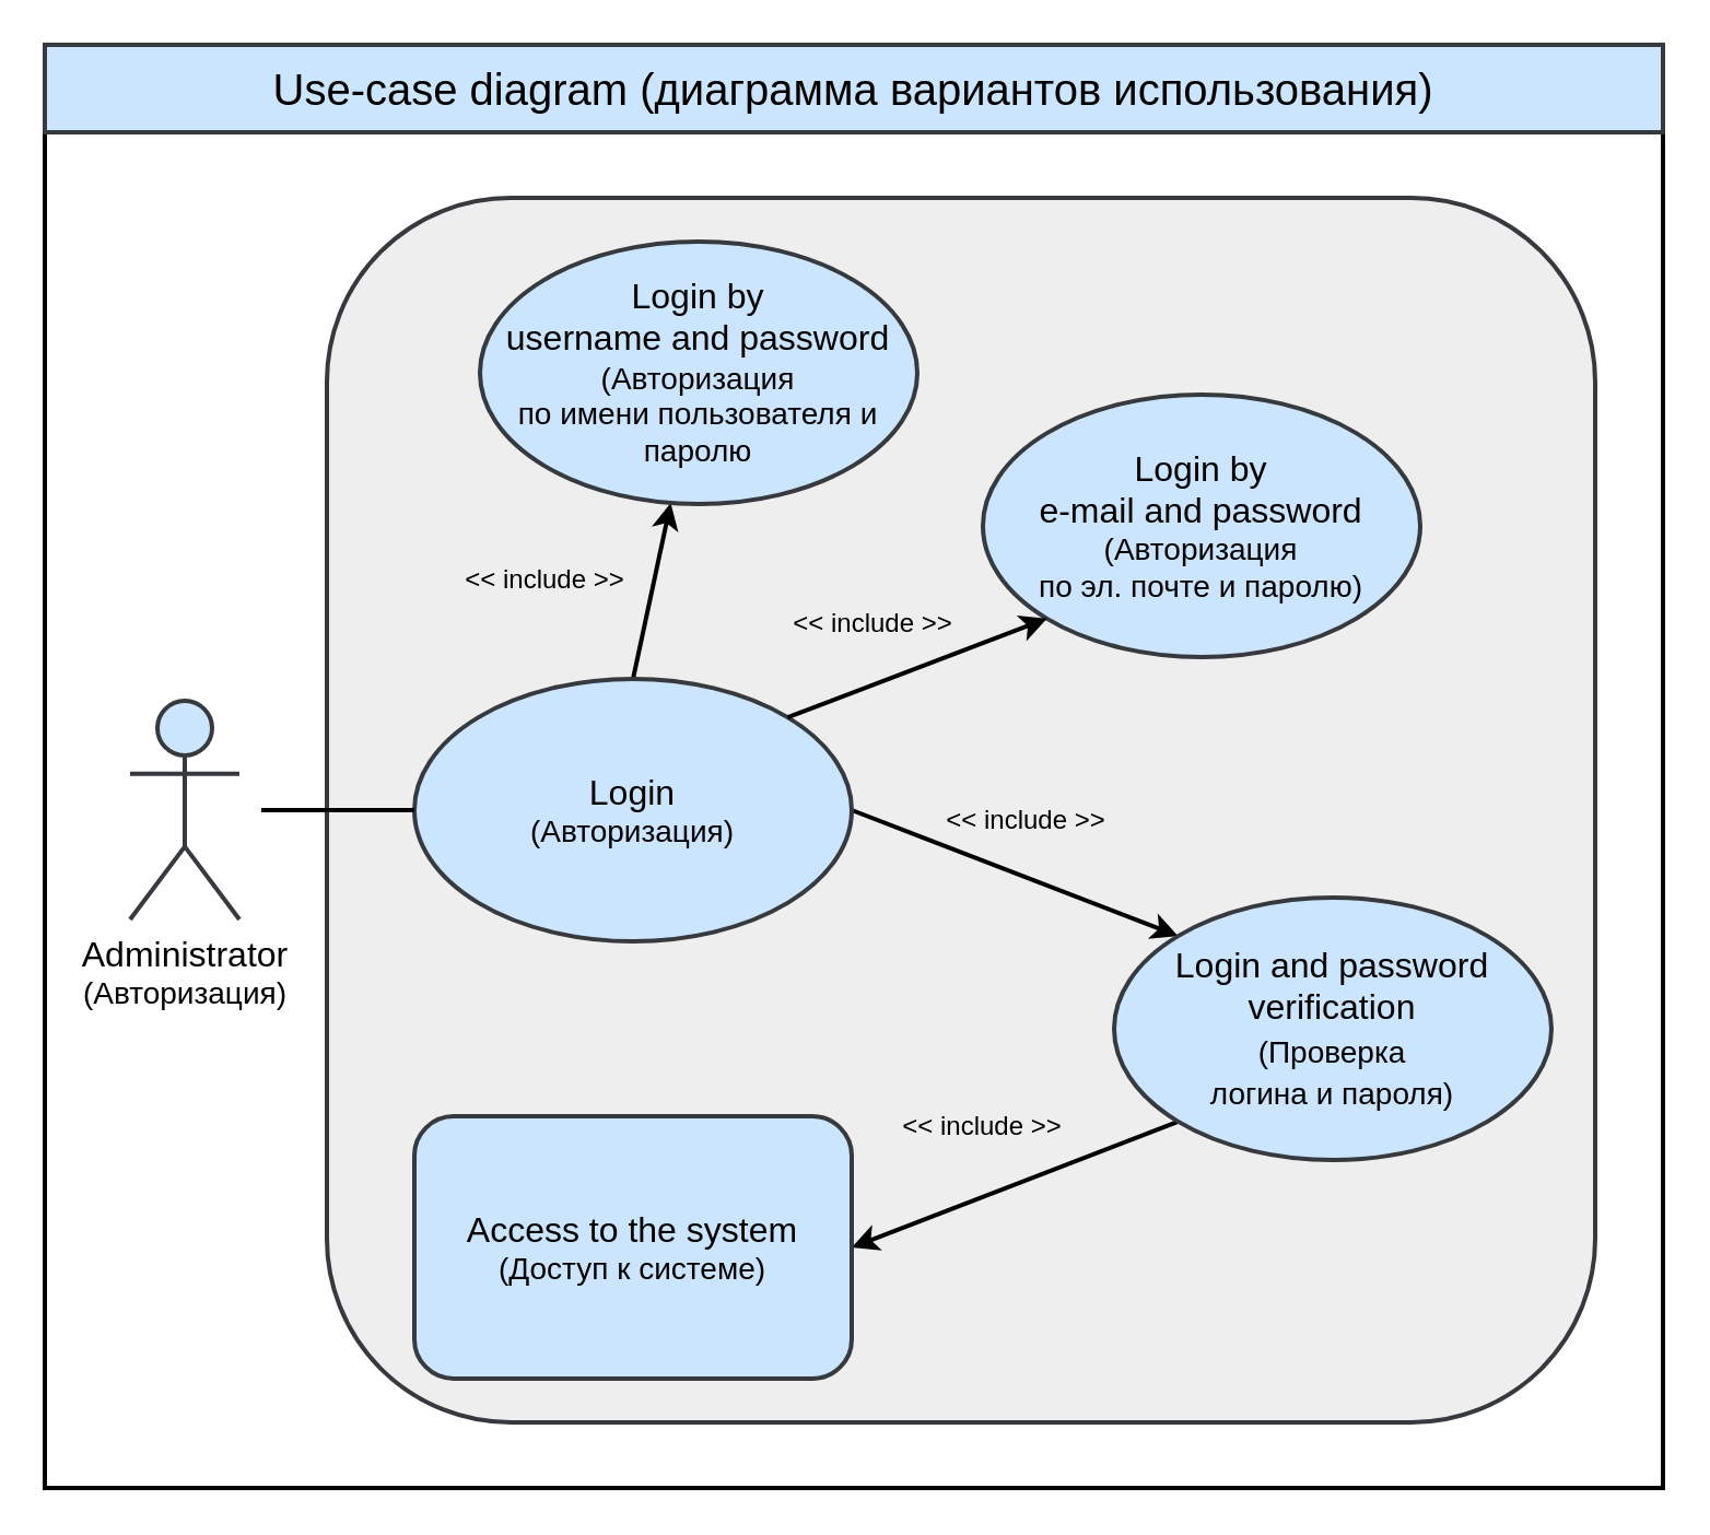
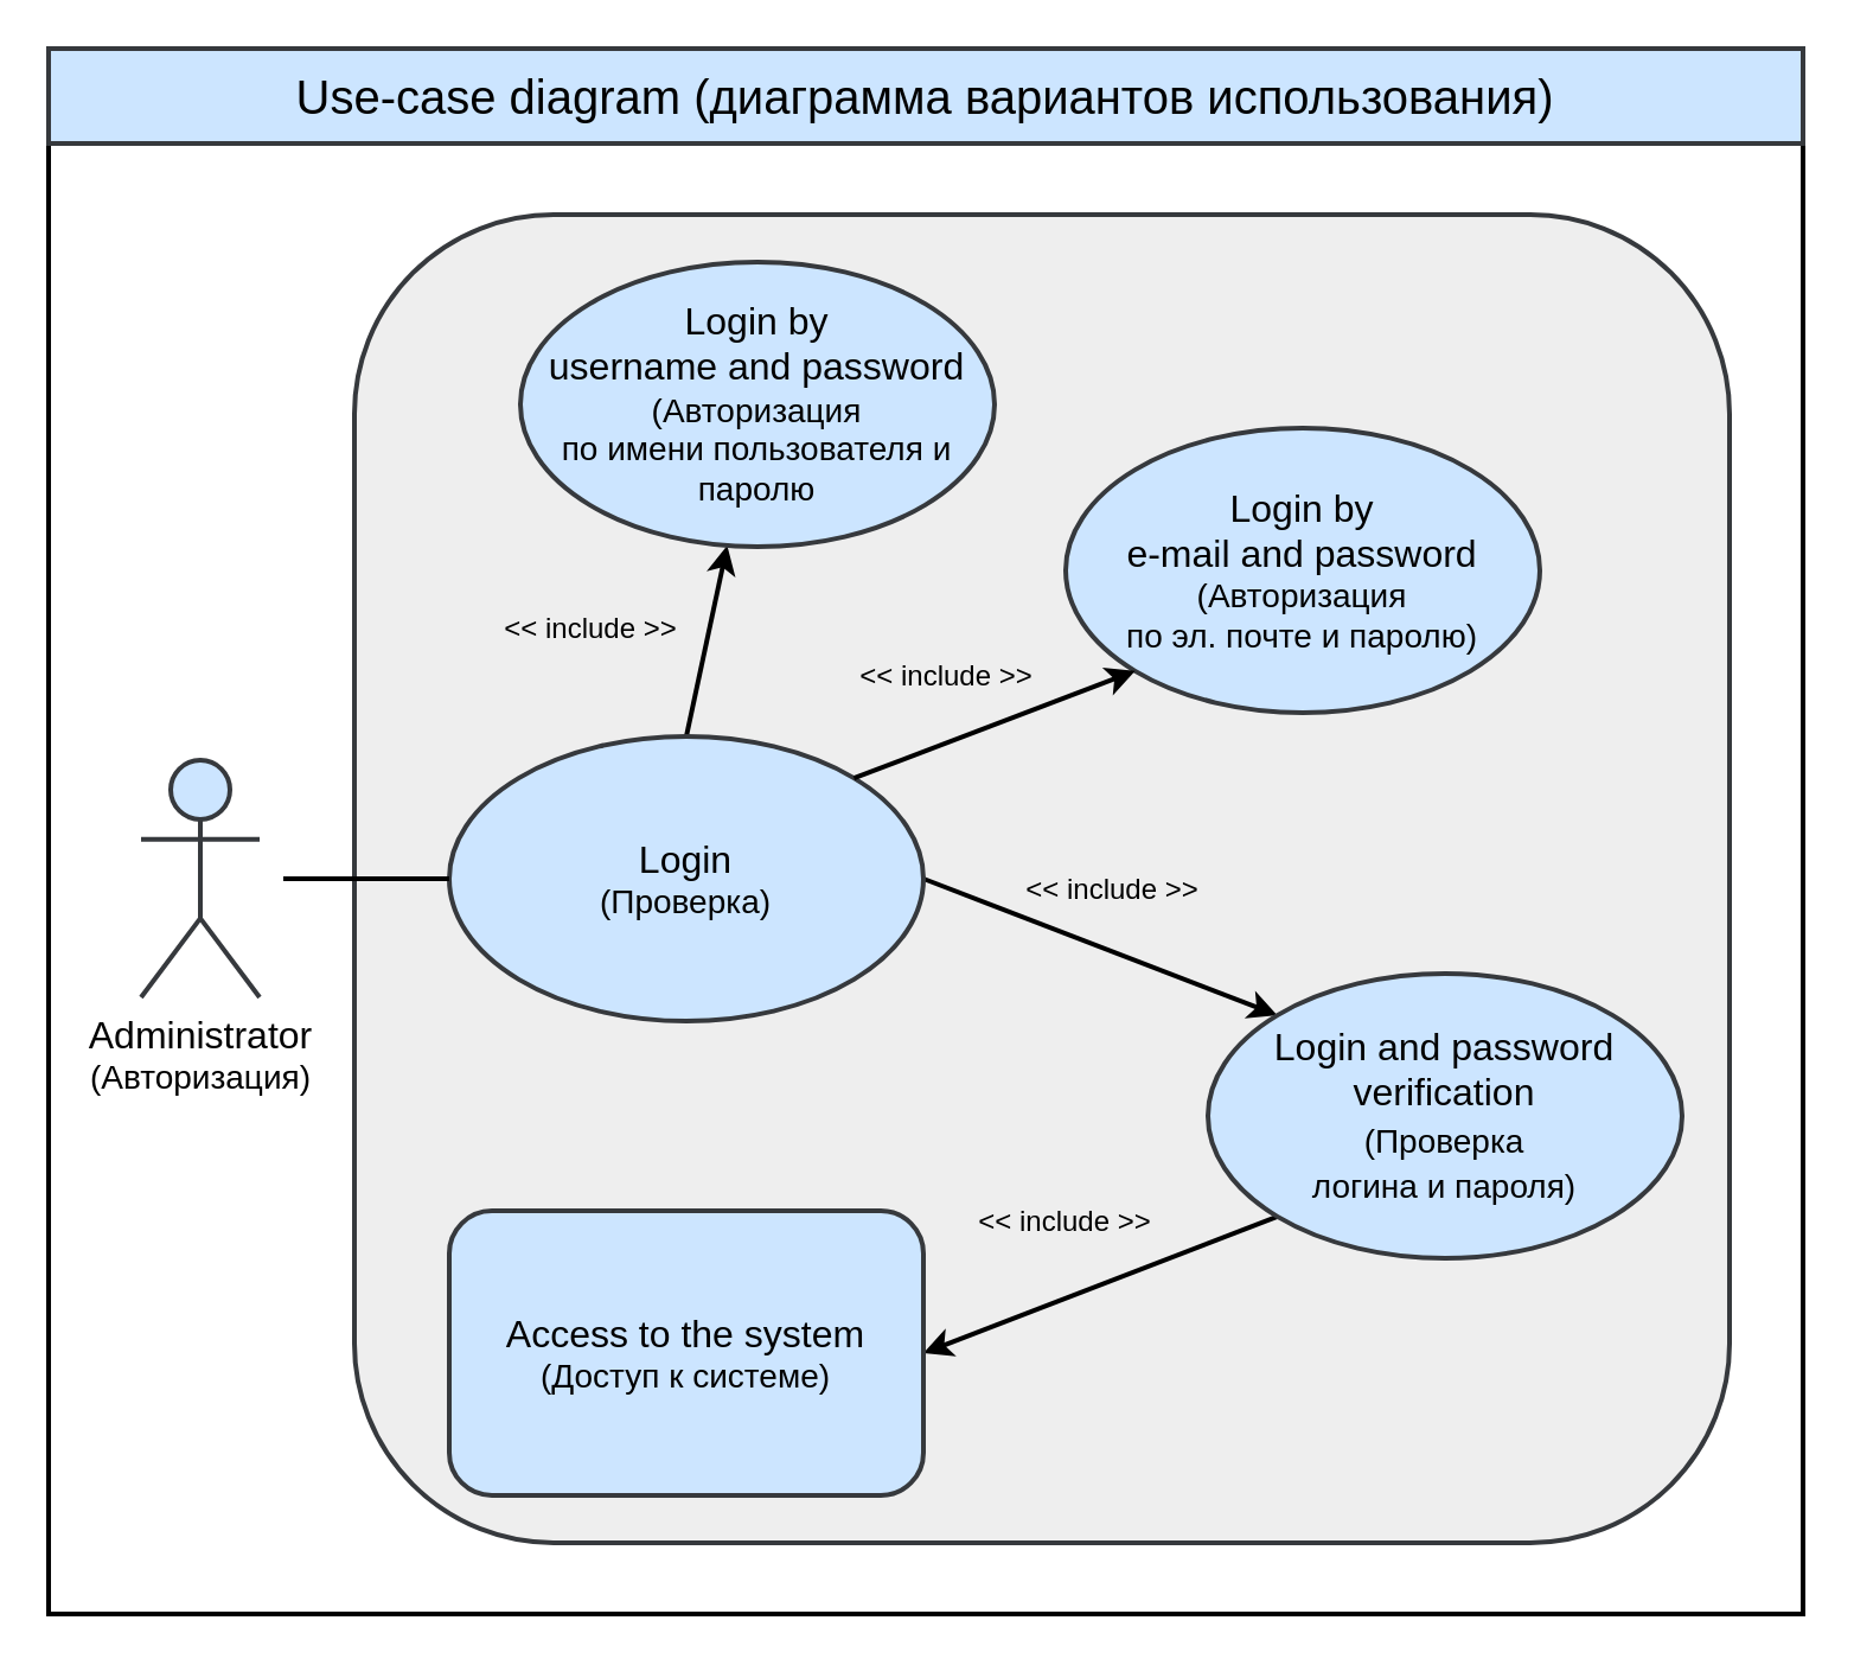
- <mxCell id="7" value="&lt;font style=&quot;&quot;&gt;&lt;span style=&quot;font-size: 16px;&quot;&gt;Login&lt;/span&gt;&lt;br&gt;&lt;font style=&quot;font-size: 14px;&quot;&gt;(Авторизация)&lt;/font&gt;&lt;/font&gt;" style="ellipse;whiteSpace=wrap;html=1;fillColor=#cce5ff;strokeColor=#36393d;strokeWidth=2;" parent="1" vertex="1"><mxGeometry x="189" y="310" width="200" height="120" as="geometry" /></mxCell>
+ <mxCell id="7" value="&lt;font style=&quot;&quot;&gt;&lt;span style=&quot;font-size: 16px;&quot;&gt;Login&lt;/span&gt;&lt;br&gt;&lt;font style=&quot;font-size: 14px;&quot;&gt;(Проверка)&lt;/font&gt;&lt;/font&gt;" style="ellipse;whiteSpace=wrap;html=1;fillColor=#cce5ff;strokeColor=#36393d;strokeWidth=2;" parent="1" vertex="1"><mxGeometry x="189" y="310" width="200" height="120" as="geometry" /></mxCell>
